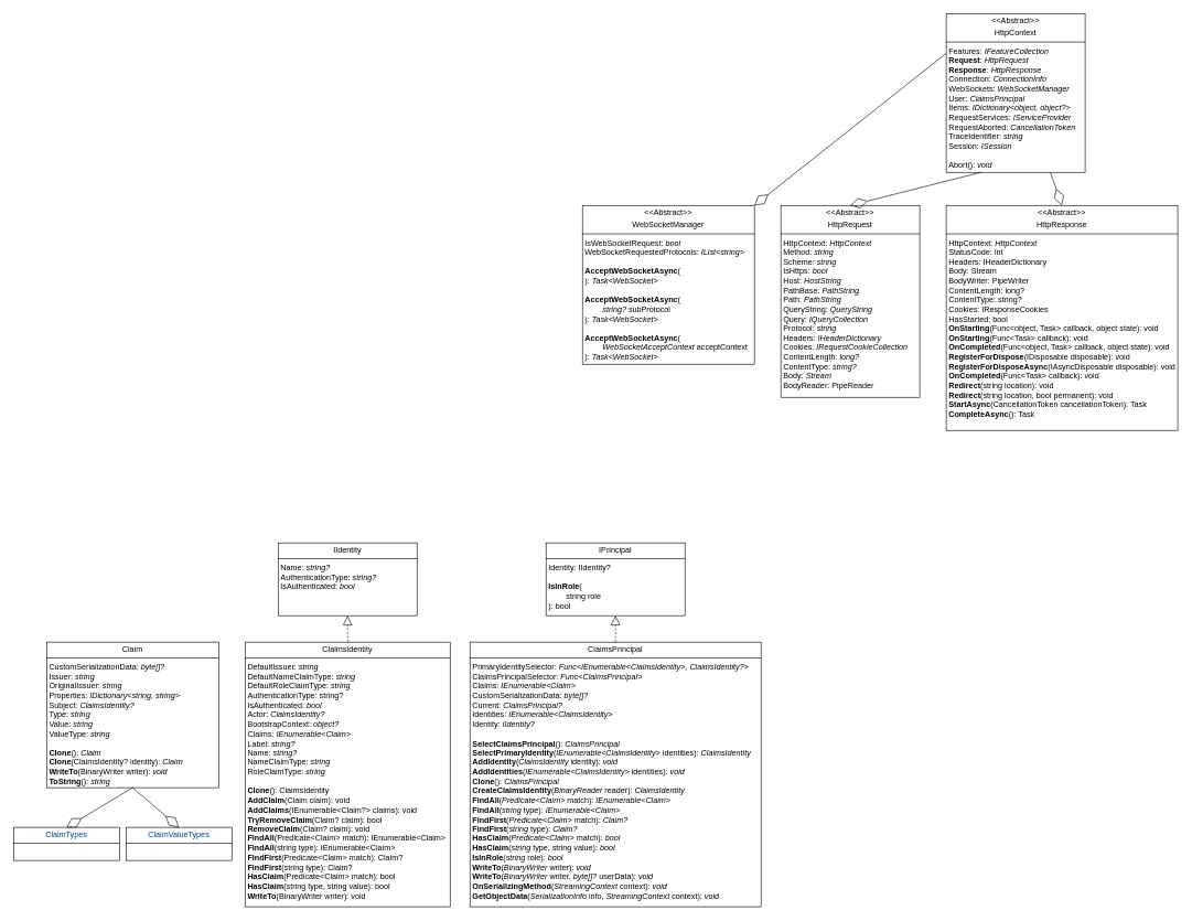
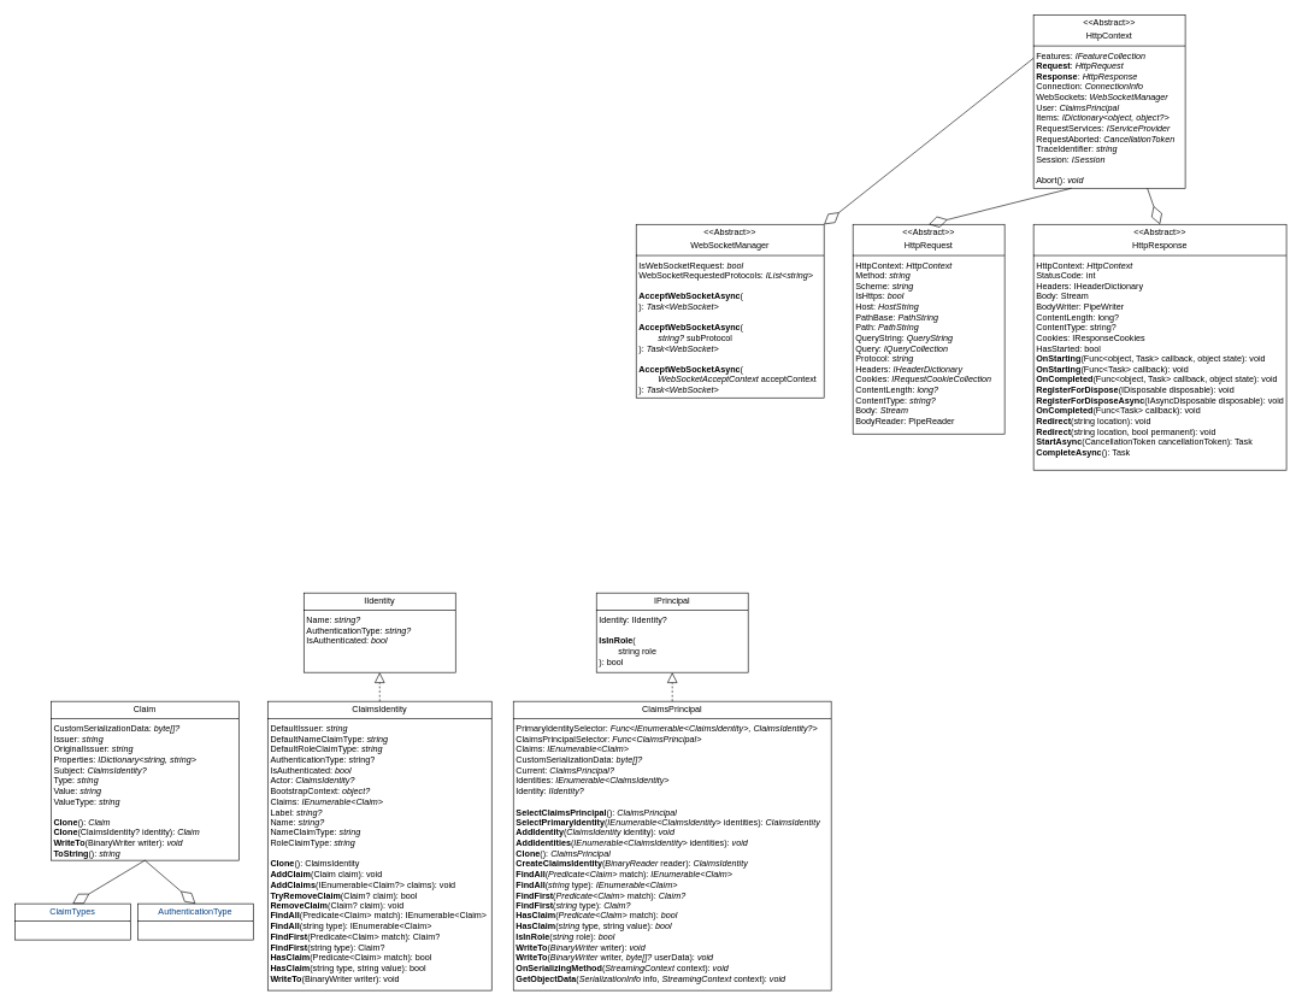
- <mxCell id="15" value="&lt;p style=&quot;margin:0px;margin-top:4px;text-align:center;&quot;&gt;&lt;span style=&quot;color: rgb(0, 64, 133);&quot;&gt;ClaimValueTypes&lt;/span&gt;&lt;/p&gt;&lt;hr size=&quot;1&quot; style=&quot;border-style:solid;&quot;&gt;&lt;p style=&quot;margin:0px;margin-left:4px;&quot;&gt;&lt;br&gt;&lt;/p&gt;" style="verticalAlign=top;align=left;overflow=fill;html=1;whiteSpace=wrap;fontColor=#000000;fontStyle=0" parent="1" vertex="1"><mxGeometry x="190" y="1250" width="160" height="50" as="geometry" /></mxCell>
+ <mxCell id="15" value="&lt;p style=&quot;margin:0px;margin-top:4px;text-align:center;&quot;&gt;&lt;span style=&quot;color: rgb(0, 64, 133);&quot;&gt;AuthenticationType&lt;/span&gt;&lt;/p&gt;&lt;hr size=&quot;1&quot; style=&quot;border-style:solid;&quot;&gt;&lt;p style=&quot;margin:0px;margin-left:4px;&quot;&gt;&lt;br&gt;&lt;/p&gt;" style="verticalAlign=top;align=left;overflow=fill;html=1;whiteSpace=wrap;fontColor=#000000;fontStyle=0" parent="1" vertex="1"><mxGeometry x="190" y="1250" width="160" height="50" as="geometry" /></mxCell>
